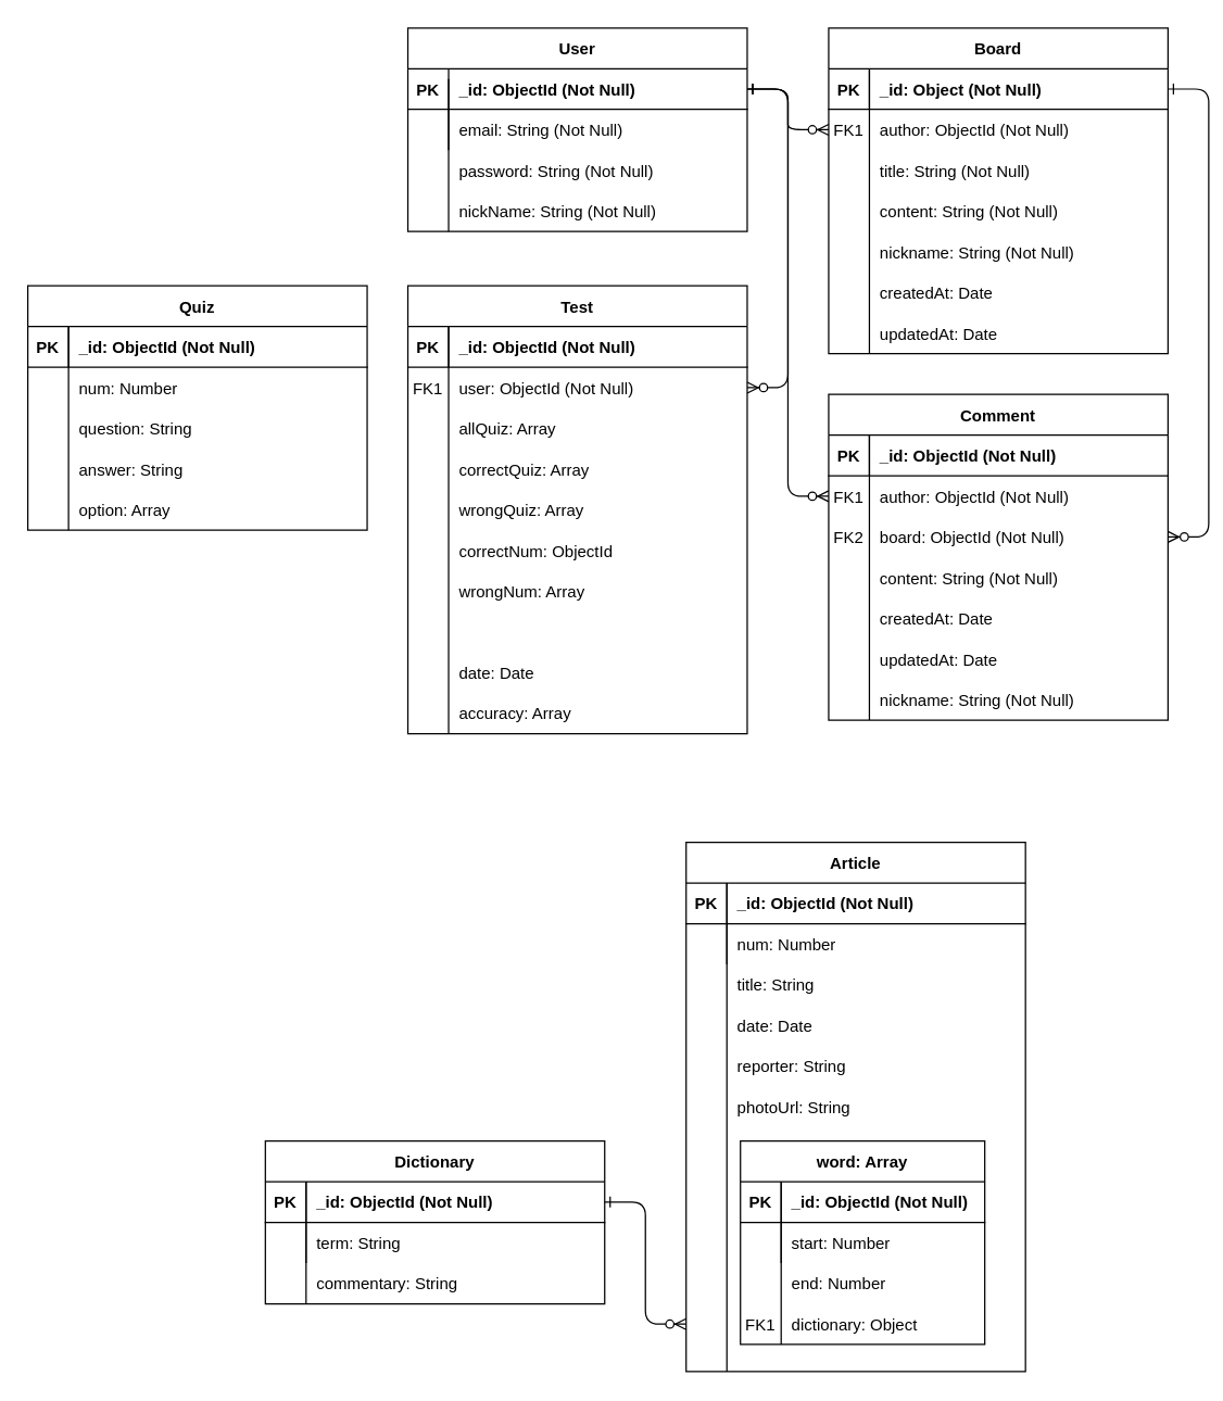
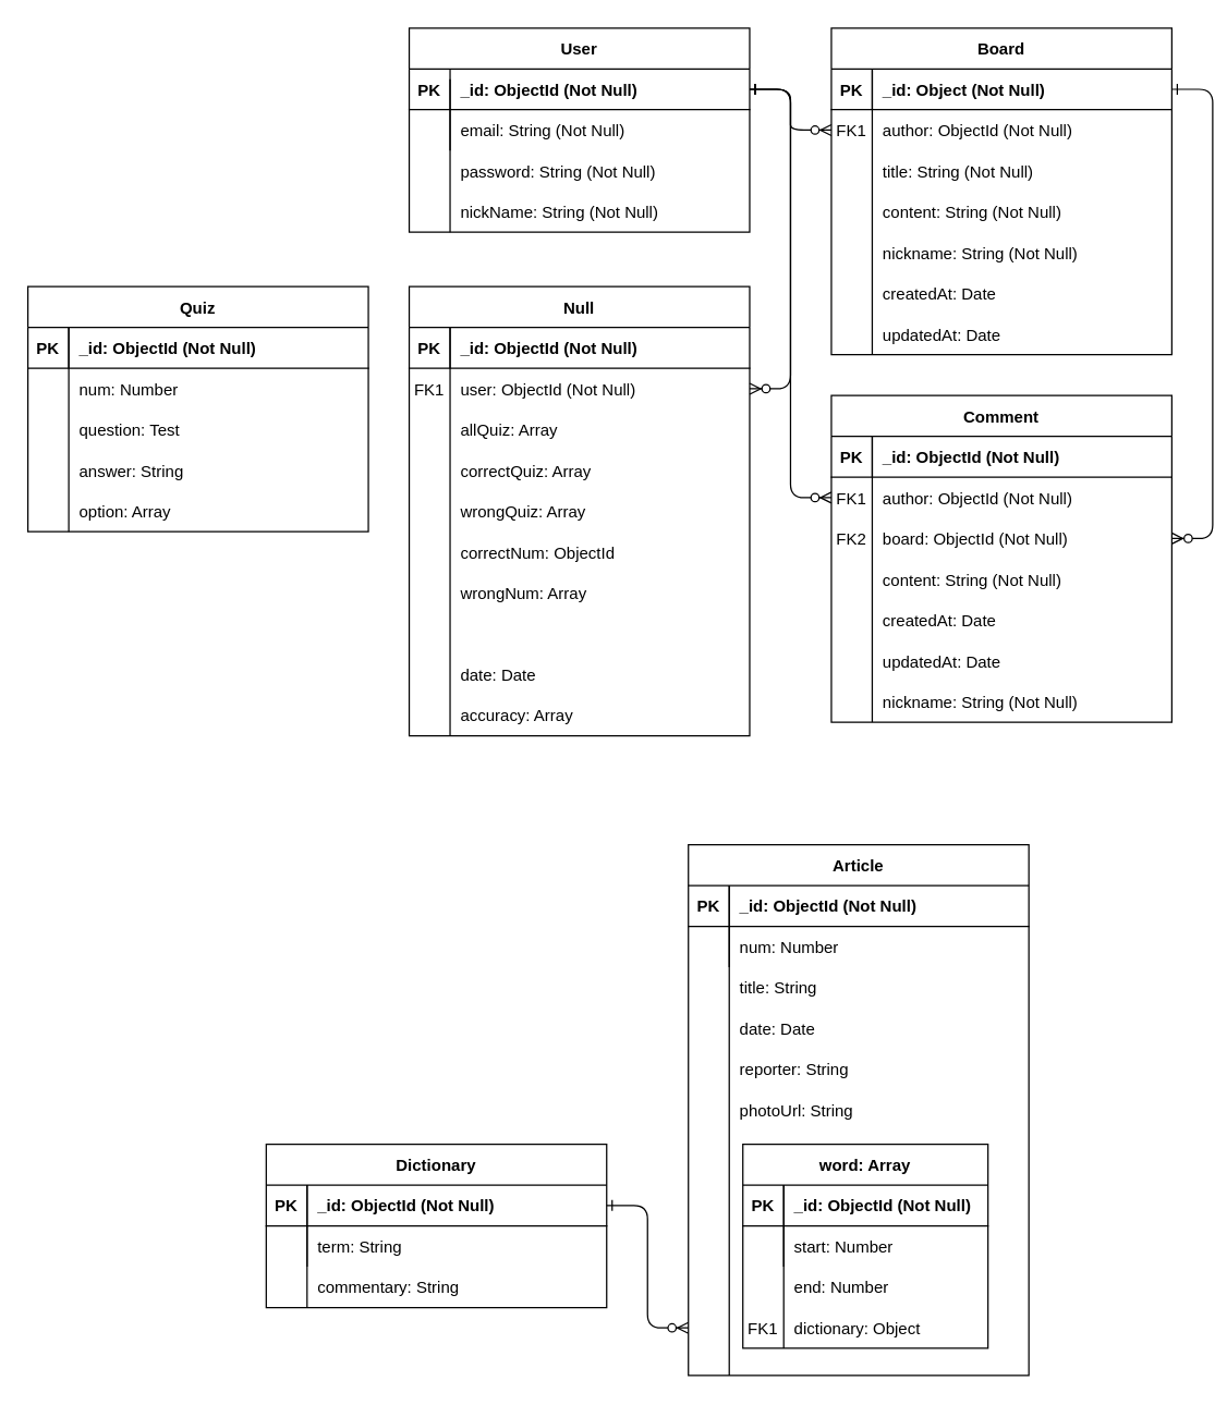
- <mxCell id="91" value="Test" style="shape=table;startSize=30;container=1;collapsible=1;childLayout=tableLayout;fixedRows=1;rowLines=0;fontStyle=1;align=center;resizeLast=1;" vertex="1" parent="90"><mxGeometry width="250" height="330" as="geometry" /></mxCell>
+ <mxCell id="91" value="Null" style="shape=table;startSize=30;container=1;collapsible=1;childLayout=tableLayout;fixedRows=1;rowLines=0;fontStyle=1;align=center;resizeLast=1;" vertex="1" parent="90"><mxGeometry width="250" height="330" as="geometry" /></mxCell>
- <mxCell id="80" value="question: String" style="shape=partialRectangle;overflow=hidden;connectable=0;fillColor=none;top=0;left=0;bottom=0;right=0;align=left;spacingLeft=6;verticalAlign=middle;" vertex="1" parent="78"><mxGeometry x="30" width="220" height="30" as="geometry"><mxRectangle width="220" height="30" as="alternateBounds" /></mxGeometry></mxCell>
+ <mxCell id="80" value="question: Test" style="shape=partialRectangle;overflow=hidden;connectable=0;fillColor=none;top=0;left=0;bottom=0;right=0;align=left;spacingLeft=6;verticalAlign=middle;" vertex="1" parent="78"><mxGeometry x="30" width="220" height="30" as="geometry"><mxRectangle width="220" height="30" as="alternateBounds" /></mxGeometry></mxCell>
